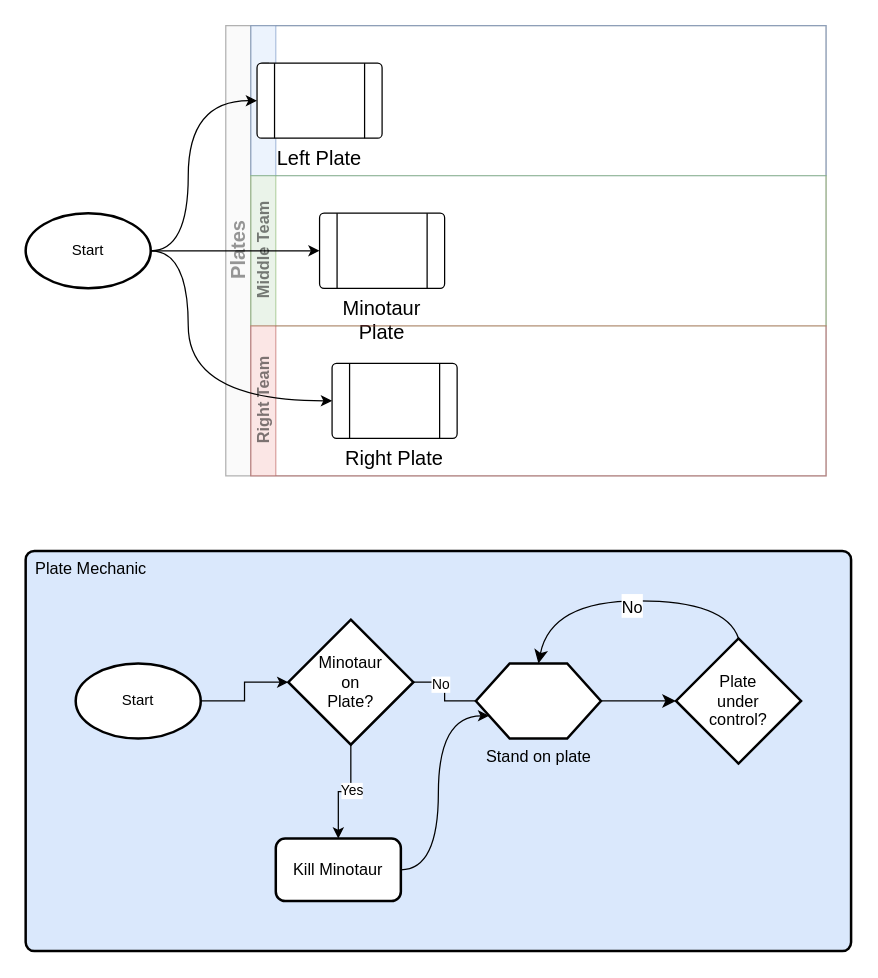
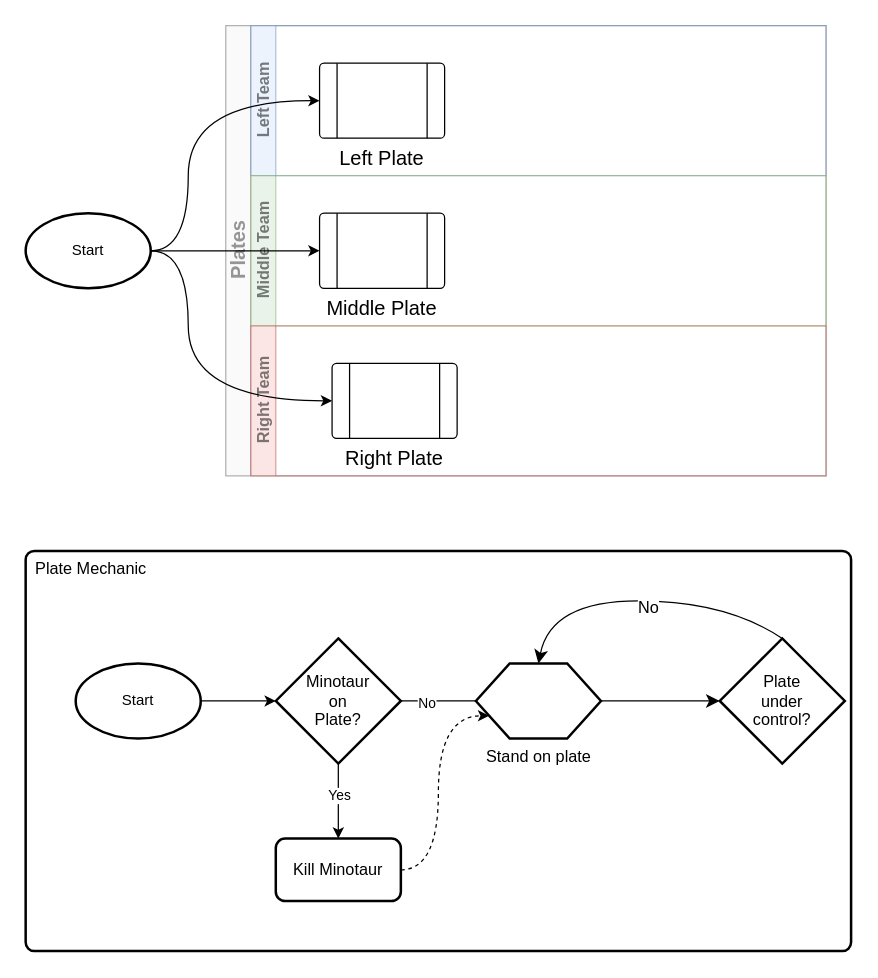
- <mxCell id="5" value="Left Plate" style="verticalLabelPosition=bottom;verticalAlign=top;html=1;shape=process;whiteSpace=wrap;rounded=1;size=0.14;arcSize=6;fontSize=16;" parent="4" vertex="1"><mxGeometry x="5" y="30" width="100" height="60" as="geometry" /></mxCell>
+ <mxCell id="5" value="Left Plate" style="verticalLabelPosition=bottom;verticalAlign=top;html=1;shape=process;whiteSpace=wrap;rounded=1;size=0.14;arcSize=6;fontSize=16;" parent="4" vertex="1"><mxGeometry x="55" y="30" width="100" height="60" as="geometry" /></mxCell>
- <mxCell id="7" value="Minotaur Plate" style="verticalLabelPosition=bottom;verticalAlign=top;html=1;shape=process;whiteSpace=wrap;rounded=1;size=0.14;arcSize=6;fontSize=16;" parent="6" vertex="1"><mxGeometry x="55" y="30" width="100" height="60" as="geometry" /></mxCell>
+ <mxCell id="7" value="Middle Plate" style="verticalLabelPosition=bottom;verticalAlign=top;html=1;shape=process;whiteSpace=wrap;rounded=1;size=0.14;arcSize=6;fontSize=16;" parent="6" vertex="1"><mxGeometry x="55" y="30" width="100" height="60" as="geometry" /></mxCell>
- <mxCell id="15" value="Minotaur&lt;br style=&quot;font-size: 13px;&quot;&gt;on&lt;br style=&quot;font-size: 13px;&quot;&gt;Plate?" style="strokeWidth=2;html=1;shape=mxgraph.flowchart.decision;whiteSpace=wrap;fontSize=13;" parent="1" vertex="1"><mxGeometry x="230" y="495" width="100" height="100" as="geometry" /></mxCell>
+ <mxCell id="15" value="Minotaur&lt;br style=&quot;font-size: 13px;&quot;&gt;on&lt;br style=&quot;font-size: 13px;&quot;&gt;Plate?" style="strokeWidth=2;html=1;shape=mxgraph.flowchart.decision;whiteSpace=wrap;fontSize=13;" parent="1" vertex="1"><mxGeometry x="220" y="510" width="100" height="100" as="geometry" /></mxCell>
- <mxCell id="18" value="Plate&lt;br style=&quot;font-size: 13px;&quot;&gt;under&lt;br style=&quot;font-size: 13px;&quot;&gt;control?" style="strokeWidth=2;html=1;shape=mxgraph.flowchart.decision;whiteSpace=wrap;fontSize=13;direction=west;" parent="1" vertex="1"><mxGeometry x="540" y="510" width="100" height="100" as="geometry" /></mxCell>
+ <mxCell id="18" value="Plate&lt;br style=&quot;font-size: 13px;&quot;&gt;under&lt;br style=&quot;font-size: 13px;&quot;&gt;control?" style="strokeWidth=2;html=1;shape=mxgraph.flowchart.decision;whiteSpace=wrap;fontSize=13;direction=west;" parent="1" vertex="1"><mxGeometry x="575" y="510" width="100" height="100" as="geometry" /></mxCell>
- <mxCell id="2" value="Plate Mechanic" style="rounded=1;whiteSpace=wrap;html=1;absoluteArcSize=1;arcSize=14;strokeWidth=2;align=left;verticalAlign=top;fontSize=13;spacingLeft=6;fillColor=#dae8fc;" vertex="1" parent="1"><mxGeometry y="440" width="660" height="320" as="geometry" x="20" /></mxCell>
+ <mxCell id="2" value="Plate Mechanic" style="rounded=1;whiteSpace=wrap;html=1;absoluteArcSize=1;arcSize=14;strokeWidth=2;align=left;verticalAlign=top;fontSize=13;spacingLeft=6;" vertex="1" parent="1"><mxGeometry y="440" width="660" height="320" as="geometry" x="20" /></mxCell>
- <mxCell id="16" style="edgeStyle=orthogonalEdgeStyle;orthogonalLoop=1;jettySize=auto;html=1;exitX=1;exitY=0.5;exitDx=0;exitDy=0;entryX=0;entryY=0.75;entryDx=0;entryDy=0;curved=1;" edge="1" parent="1" source="17" target="10"><mxGeometry relative="1" as="geometry"><Array as="points"><mxPoint x="350" y="695" /><mxPoint x="350" y="572" /></Array></mxGeometry></mxCell>
+ <mxCell id="16" style="edgeStyle=orthogonalEdgeStyle;orthogonalLoop=1;jettySize=auto;html=1;exitX=1;exitY=0.5;exitDx=0;exitDy=0;entryX=0;entryY=0.75;entryDx=0;entryDy=0;curved=1;dashed=1;" edge="1" parent="1" source="17" target="10"><mxGeometry relative="1" as="geometry"><Array as="points"><mxPoint x="350" y="695" /><mxPoint x="350" y="572" /></Array></mxGeometry></mxCell>
